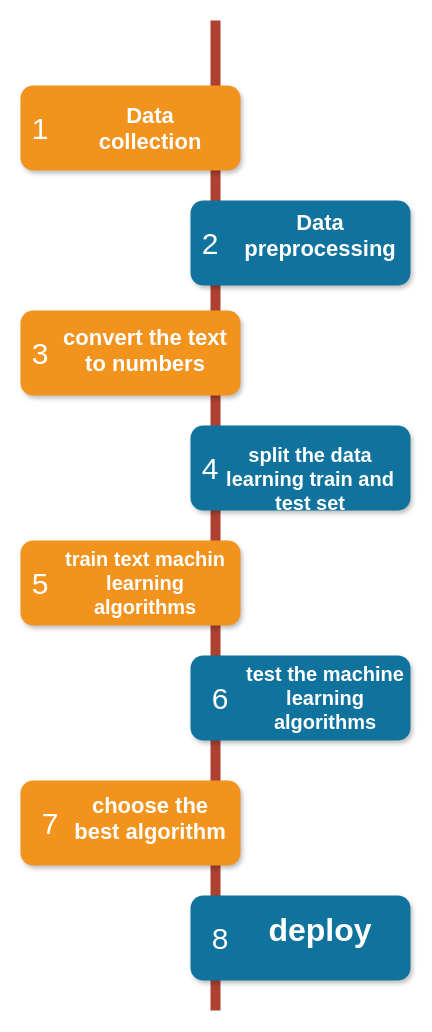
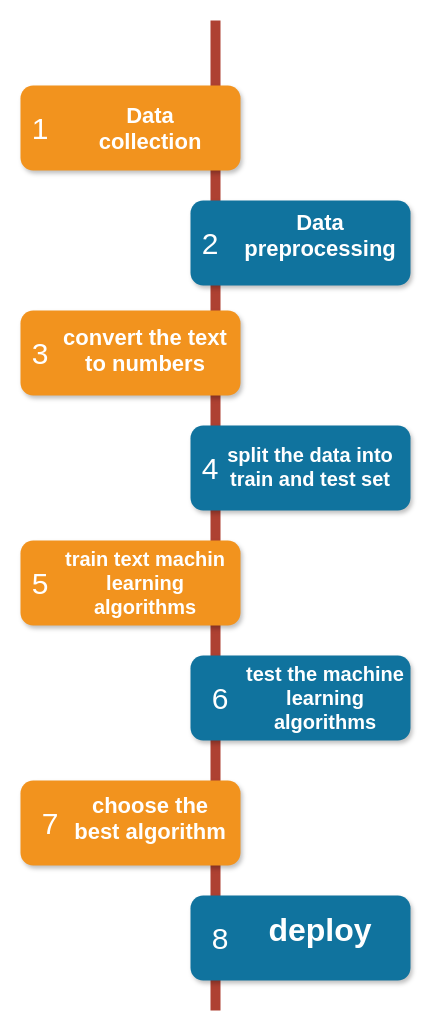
- <mxCell id="22" value="&lt;h1 style=&quot;font-size: 20px;&quot;&gt;split the data learning train and test set&lt;/h1&gt;" style="text;html=1;spacing=5;spacingTop=-20;whiteSpace=wrap;overflow=hidden;strokeColor=none;strokeWidth=4;fillColor=none;gradientColor=#007FFF;fontSize=20;fontColor=#FFFFFF;align=center;" parent="1" vertex="1"><mxGeometry x="220" y="440" width="180" height="81" as="geometry" /></mxCell>
+ <mxCell id="22" value="&lt;h1 style=&quot;font-size: 20px;&quot;&gt;split the data into train and test set&lt;/h1&gt;" style="text;html=1;spacing=5;spacingTop=-20;whiteSpace=wrap;overflow=hidden;strokeColor=none;strokeWidth=4;fillColor=none;gradientColor=#007FFF;fontSize=20;fontColor=#FFFFFF;align=center;" parent="1" vertex="1"><mxGeometry x="220" y="440" width="180" height="81" as="geometry" /></mxCell>
